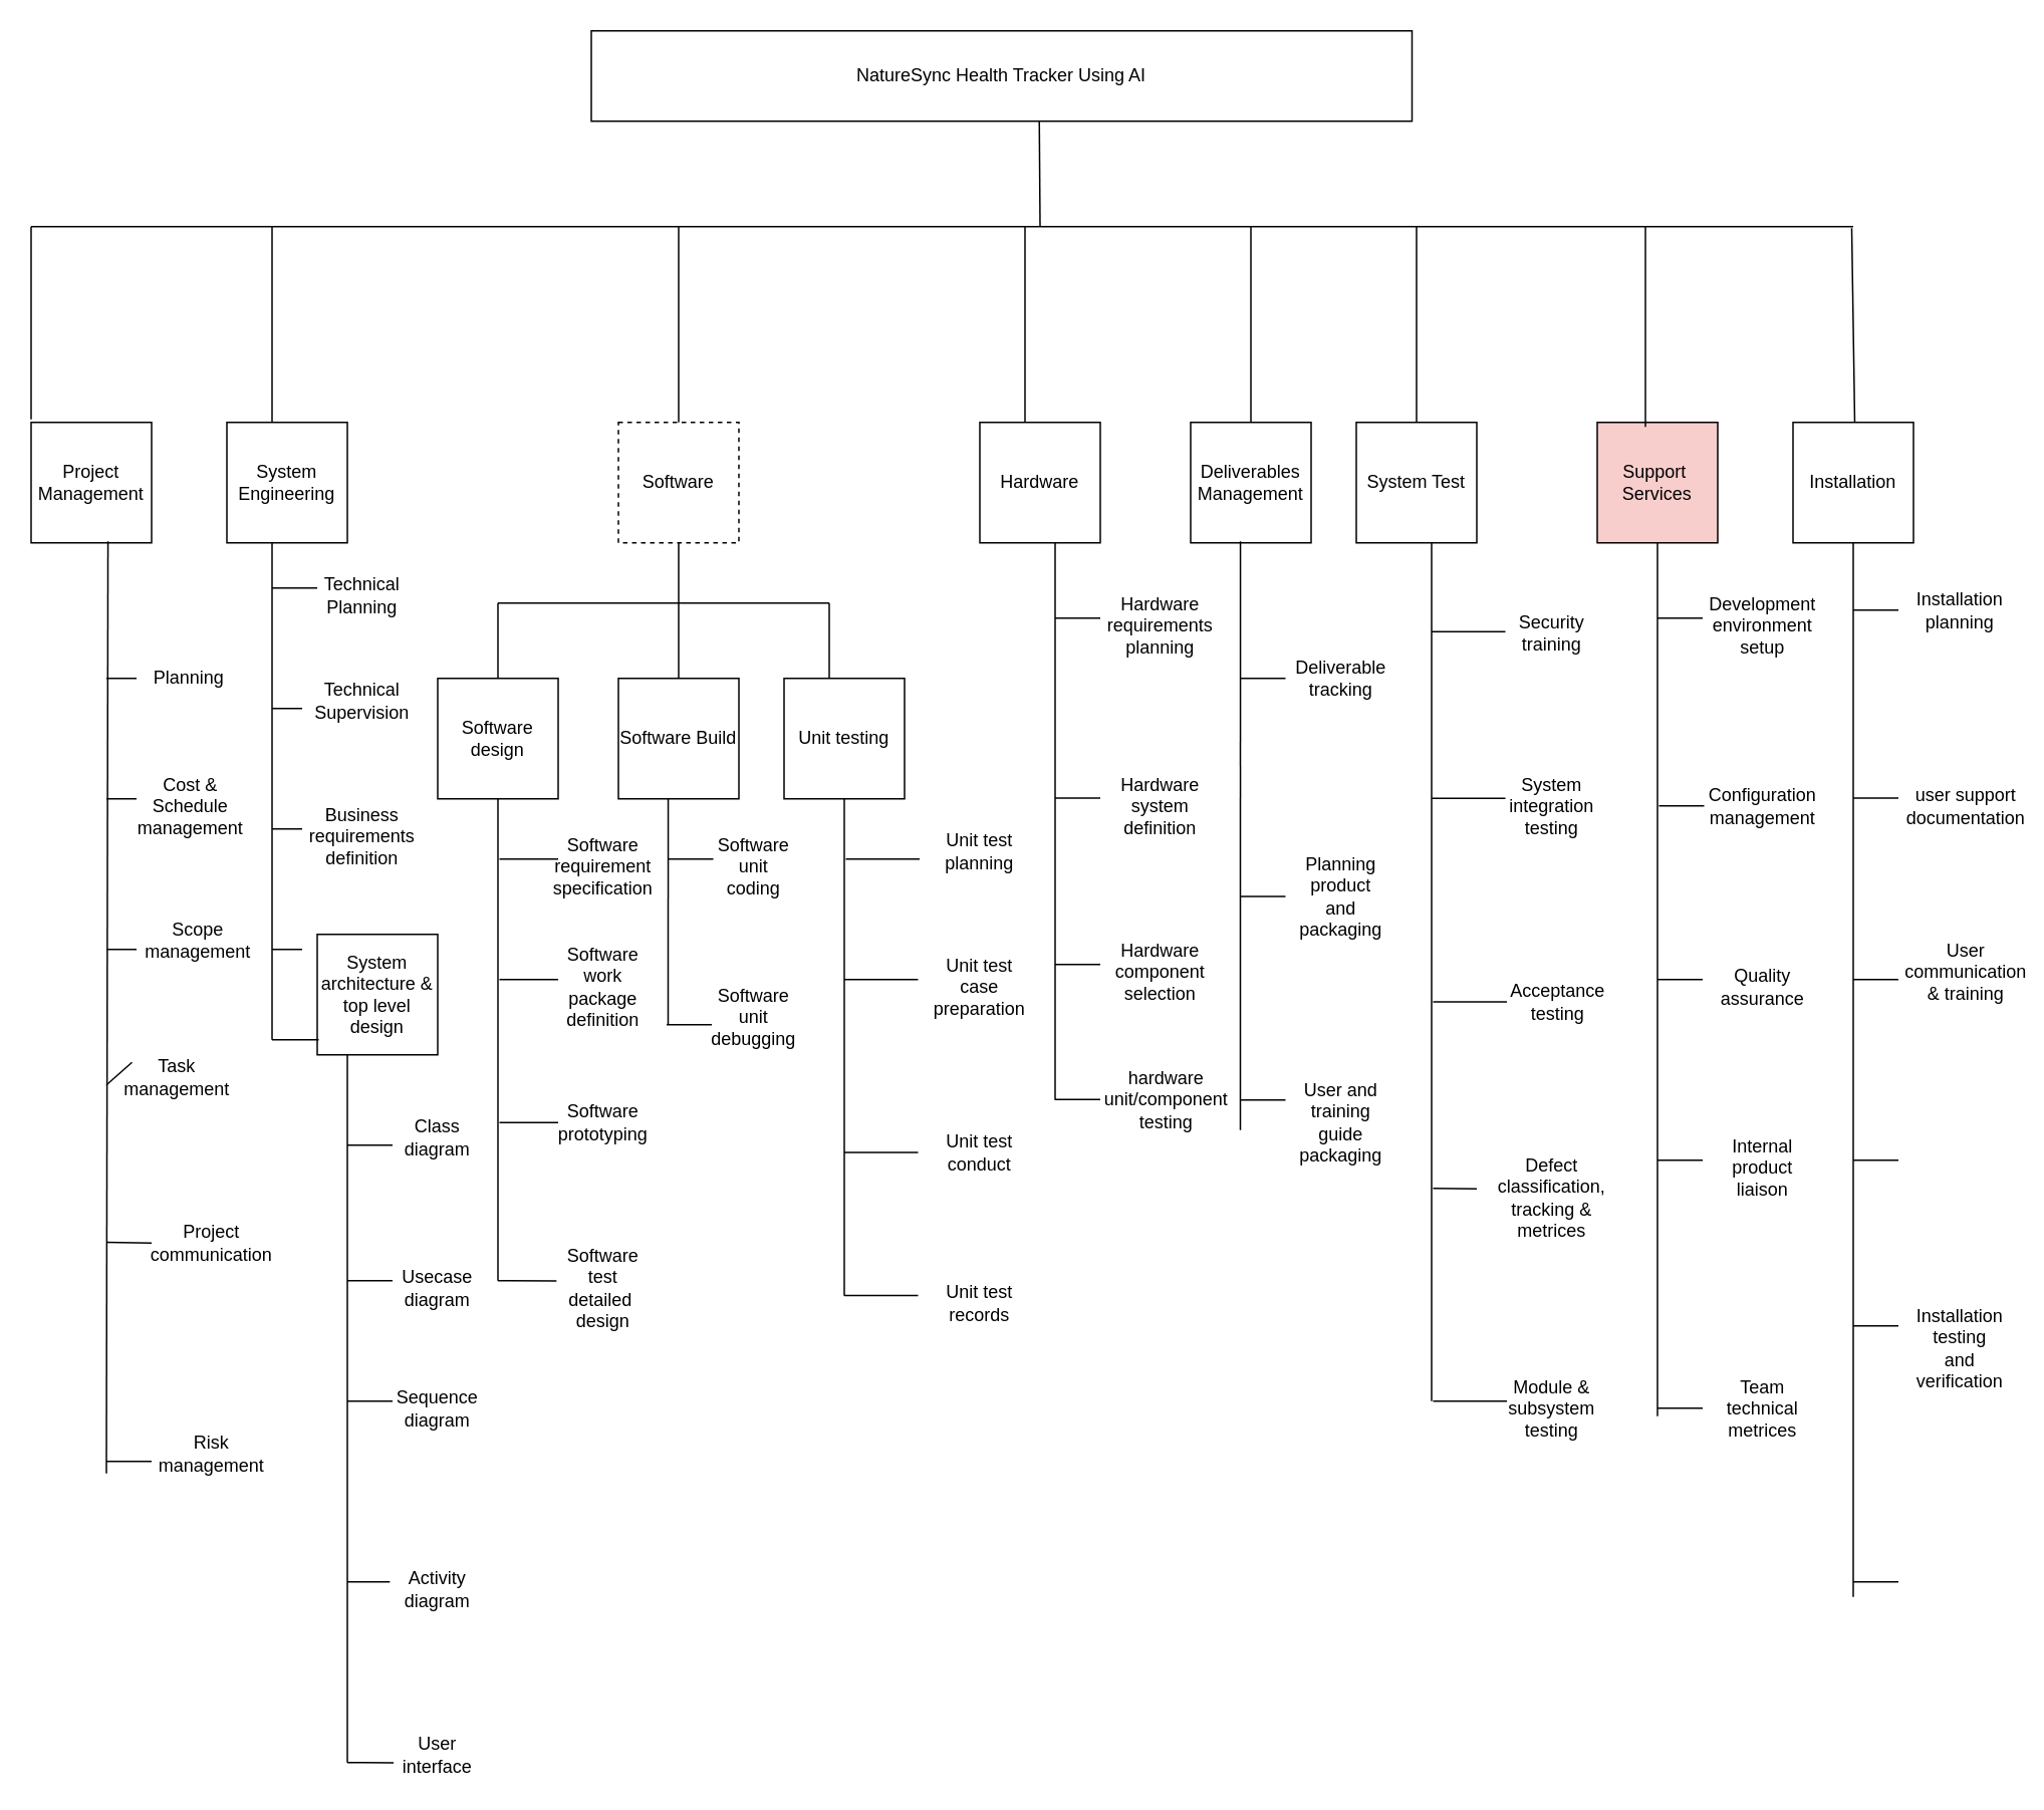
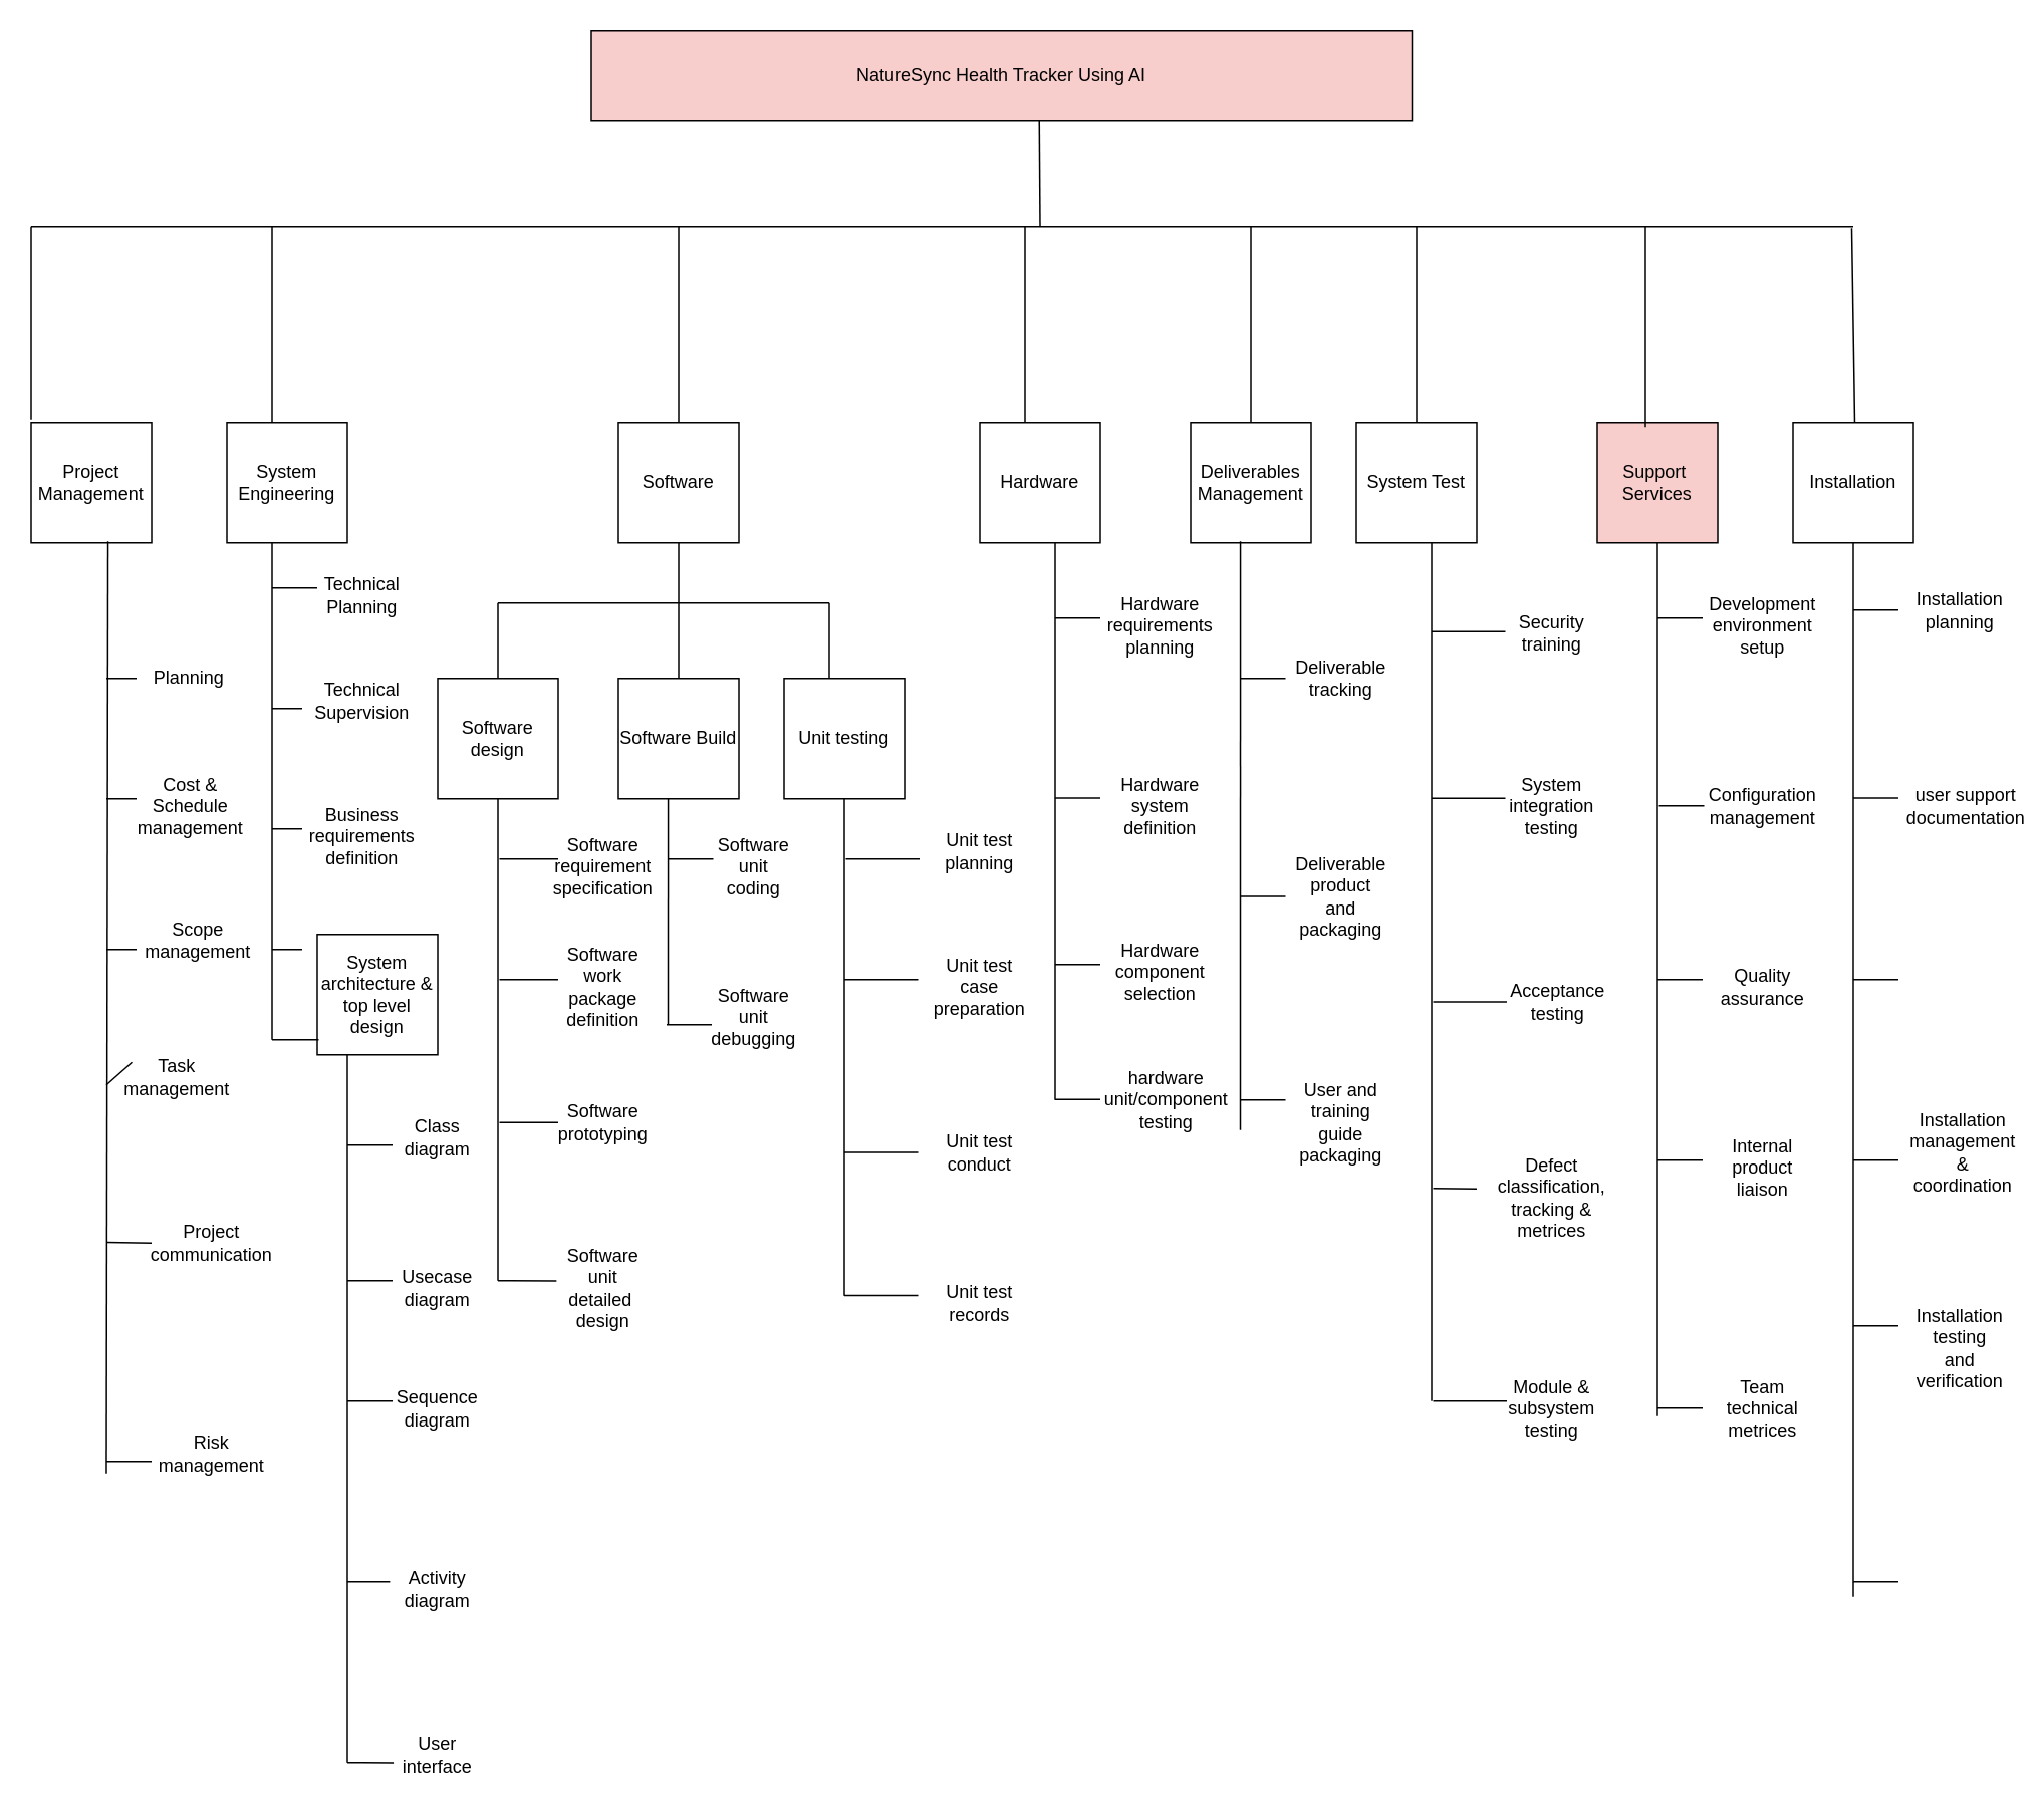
- <mxCell id="2" value="NatureSync Health Tracker Using AI" style="rounded=0;whiteSpace=wrap;html=1;" parent="1" vertex="1"><mxGeometry x="392" y="20" width="545" height="60" as="geometry" /></mxCell>
+ <mxCell id="2" value="NatureSync Health Tracker Using AI" style="rounded=0;whiteSpace=wrap;html=1;fillColor=#f8cecc;" parent="1" vertex="1"><mxGeometry x="392" y="20" width="545" height="60" as="geometry" /></mxCell>
- <mxCell id="8" value="Software" style="whiteSpace=wrap;html=1;aspect=fixed;dashed=1;" parent="1" vertex="1"><mxGeometry x="410" y="280" width="80" height="80" as="geometry" /></mxCell>
+ <mxCell id="8" value="Software" style="whiteSpace=wrap;html=1;aspect=fixed;" parent="1" vertex="1"><mxGeometry x="410" y="280" width="80" height="80" as="geometry" /></mxCell>
- <mxCell id="77" value="Planning product and packaging" style="text;html=1;align=center;verticalAlign=middle;whiteSpace=wrap;rounded=0;" parent="1" vertex="1"><mxGeometry x="860" y="580" width="60" height="30" as="geometry" /></mxCell>
+ <mxCell id="77" value="Deliverable product and packaging" style="text;html=1;align=center;verticalAlign=middle;whiteSpace=wrap;rounded=0;" parent="1" vertex="1"><mxGeometry x="860" y="580" width="60" height="30" as="geometry" /></mxCell>
- <mxCell id="91" value="User communication &amp;amp; training" style="text;html=1;align=center;verticalAlign=middle;whiteSpace=wrap;rounded=0;" parent="1" vertex="1"><mxGeometry x="1275" y="630" width="60" height="30" as="geometry" /></mxCell>
+ <mxCell id="92" value="Installation management &amp;amp; coordination" style="text;html=1;align=center;verticalAlign=middle;whiteSpace=wrap;rounded=0;" parent="1" vertex="1"><mxGeometry x="1273" y="750" width="60" height="30" as="geometry" /></mxCell>
- <mxCell id="65" value="Software test detailed&amp;nbsp;&lt;div&gt;design&lt;/div&gt;" style="text;html=1;align=center;verticalAlign=middle;whiteSpace=wrap;rounded=0;" parent="1" vertex="1"><mxGeometry x="370" y="840" width="60" height="30" as="geometry" /></mxCell>
+ <mxCell id="65" value="Software unit detailed&amp;nbsp;&lt;div&gt;design&lt;/div&gt;" style="text;html=1;align=center;verticalAlign=middle;whiteSpace=wrap;rounded=0;" parent="1" vertex="1"><mxGeometry x="370" y="840" width="60" height="30" as="geometry" /></mxCell>
